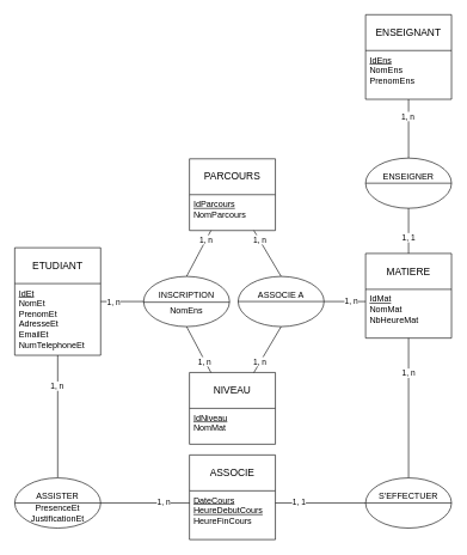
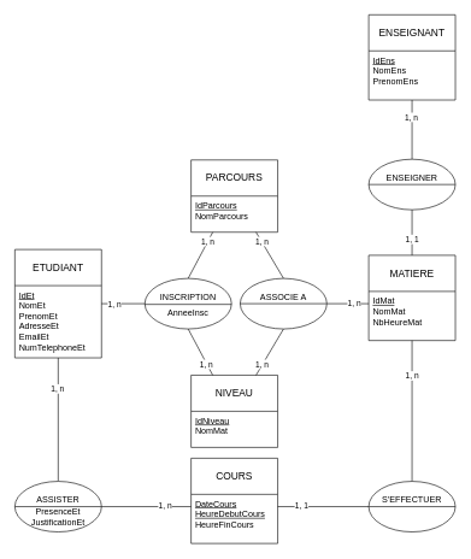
- <mxCell id="21" value="NomEns" style="html=1;strokeColor=none;fillColor=none;align=center;verticalAlign=middle;rotatable=0;whiteSpace=wrap;" parent="18" vertex="1"><mxGeometry y="38.89" width="120" height="17.5" as="geometry" /></mxCell>
+ <mxCell id="21" value="AnneeInsc" style="html=1;strokeColor=none;fillColor=none;align=center;verticalAlign=middle;rotatable=0;whiteSpace=wrap;" parent="18" vertex="1"><mxGeometry y="38.89" width="120" height="17.5" as="geometry" /></mxCell>
- <mxCell id="10" value="ASSOCIE" style="swimlane;childLayout=stackLayout;horizontal=1;startSize=50;horizontalStack=0;rounded=0;fontSize=14;fontStyle=0;strokeWidth=1;resizeParent=0;resizeLast=1;shadow=0;dashed=0;align=center;arcSize=4;whiteSpace=wrap;html=1;" parent="1" vertex="1"><mxGeometry x="264" y="634" width="120" height="118" as="geometry" /></mxCell>
+ <mxCell id="10" value="COURS" style="swimlane;childLayout=stackLayout;horizontal=1;startSize=50;horizontalStack=0;rounded=0;fontSize=14;fontStyle=0;strokeWidth=1;resizeParent=0;resizeLast=1;shadow=0;dashed=0;align=center;arcSize=4;whiteSpace=wrap;html=1;" parent="1" vertex="1"><mxGeometry x="264" y="634" width="120" height="118" as="geometry" /></mxCell>
